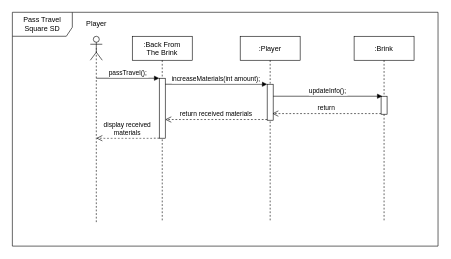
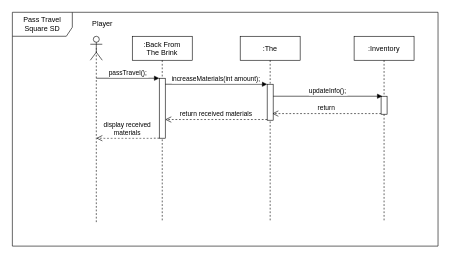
- <mxCell id="16" value="Player" style="text;html=1;align=center;verticalAlign=middle;resizable=0;points=[];autosize=1;" parent="1" vertex="1"><mxGeometry x="135" y="30" width="50" height="20" as="geometry" /></mxCell>
+ <mxCell id="16" value="Player" style="text;html=1;align=center;verticalAlign=middle;resizable=0;points=[];autosize=1;" parent="1" vertex="1"><mxGeometry x="145" y="30" width="50" height="20" as="geometry" /></mxCell>
- <mxCell id="5" value=":Player" style="shape=umlLifeline;perimeter=lifelinePerimeter;container=1;collapsible=0;recursiveResize=0;rounded=0;shadow=0;strokeWidth=1;" parent="1" vertex="1"><mxGeometry x="400" y="60" width="100" height="310" as="geometry" /></mxCell>
+ <mxCell id="5" value=":The" style="shape=umlLifeline;perimeter=lifelinePerimeter;container=1;collapsible=0;recursiveResize=0;rounded=0;shadow=0;strokeWidth=1;" parent="1" vertex="1"><mxGeometry x="400" y="60" width="100" height="310" as="geometry" /></mxCell>
- <mxCell id="11" value=":Brink" style="shape=umlLifeline;perimeter=lifelinePerimeter;container=1;collapsible=0;recursiveResize=0;rounded=0;shadow=0;strokeWidth=1;" parent="1" vertex="1"><mxGeometry x="590" y="60" width="100" height="310" as="geometry" /></mxCell>
+ <mxCell id="11" value=":Inventory" style="shape=umlLifeline;perimeter=lifelinePerimeter;container=1;collapsible=0;recursiveResize=0;rounded=0;shadow=0;strokeWidth=1;" parent="1" vertex="1"><mxGeometry x="590" y="60" width="100" height="310" as="geometry" /></mxCell>
